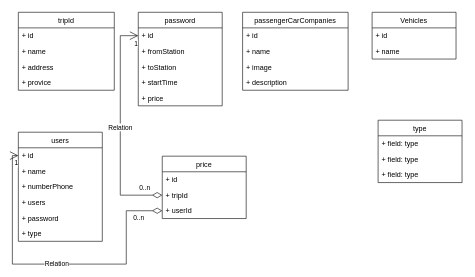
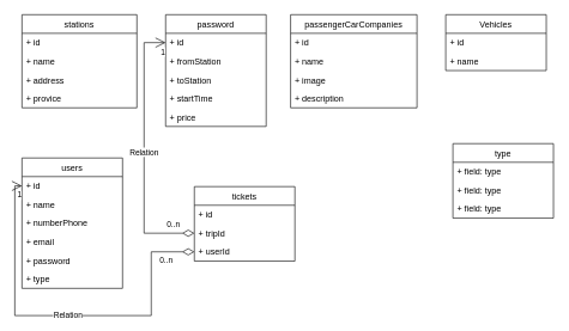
- <mxCell id="2" value="tripId" style="swimlane;fontStyle=0;childLayout=stackLayout;horizontal=1;startSize=26;fillColor=none;horizontalStack=0;resizeParent=1;resizeParentMax=0;resizeLast=0;collapsible=1;marginBottom=0;" vertex="1" parent="1"><mxGeometry x="30" y="20" width="160" height="130" as="geometry" /></mxCell>
+ <mxCell id="2" value="stations" style="swimlane;fontStyle=0;childLayout=stackLayout;horizontal=1;startSize=26;fillColor=none;horizontalStack=0;resizeParent=1;resizeParentMax=0;resizeLast=0;collapsible=1;marginBottom=0;" vertex="1" parent="1"><mxGeometry x="30" y="20" width="160" height="130" as="geometry" /></mxCell>
- <mxCell id="32" value="price" style="swimlane;fontStyle=0;childLayout=stackLayout;horizontal=1;startSize=26;fillColor=none;horizontalStack=0;resizeParent=1;resizeParentMax=0;resizeLast=0;collapsible=1;marginBottom=0;" vertex="1" parent="1"><mxGeometry x="270" y="260" width="140" height="104" as="geometry" /></mxCell>
+ <mxCell id="32" value="tickets" style="swimlane;fontStyle=0;childLayout=stackLayout;horizontal=1;startSize=26;fillColor=none;horizontalStack=0;resizeParent=1;resizeParentMax=0;resizeLast=0;collapsible=1;marginBottom=0;" vertex="1" parent="1"><mxGeometry x="270" y="260" width="140" height="104" as="geometry" /></mxCell>
- <mxCell id="29" value="+ users" style="text;strokeColor=none;fillColor=none;align=left;verticalAlign=top;spacingLeft=4;spacingRight=4;overflow=hidden;rotatable=0;points=[[0,0.5],[1,0.5]];portConstraint=eastwest;" vertex="1" parent="25"><mxGeometry y="104" width="140" height="26" as="geometry" /></mxCell>
+ <mxCell id="29" value="+ email" style="text;strokeColor=none;fillColor=none;align=left;verticalAlign=top;spacingLeft=4;spacingRight=4;overflow=hidden;rotatable=0;points=[[0,0.5],[1,0.5]];portConstraint=eastwest;" vertex="1" parent="25"><mxGeometry y="104" width="140" height="26" as="geometry" /></mxCell>
